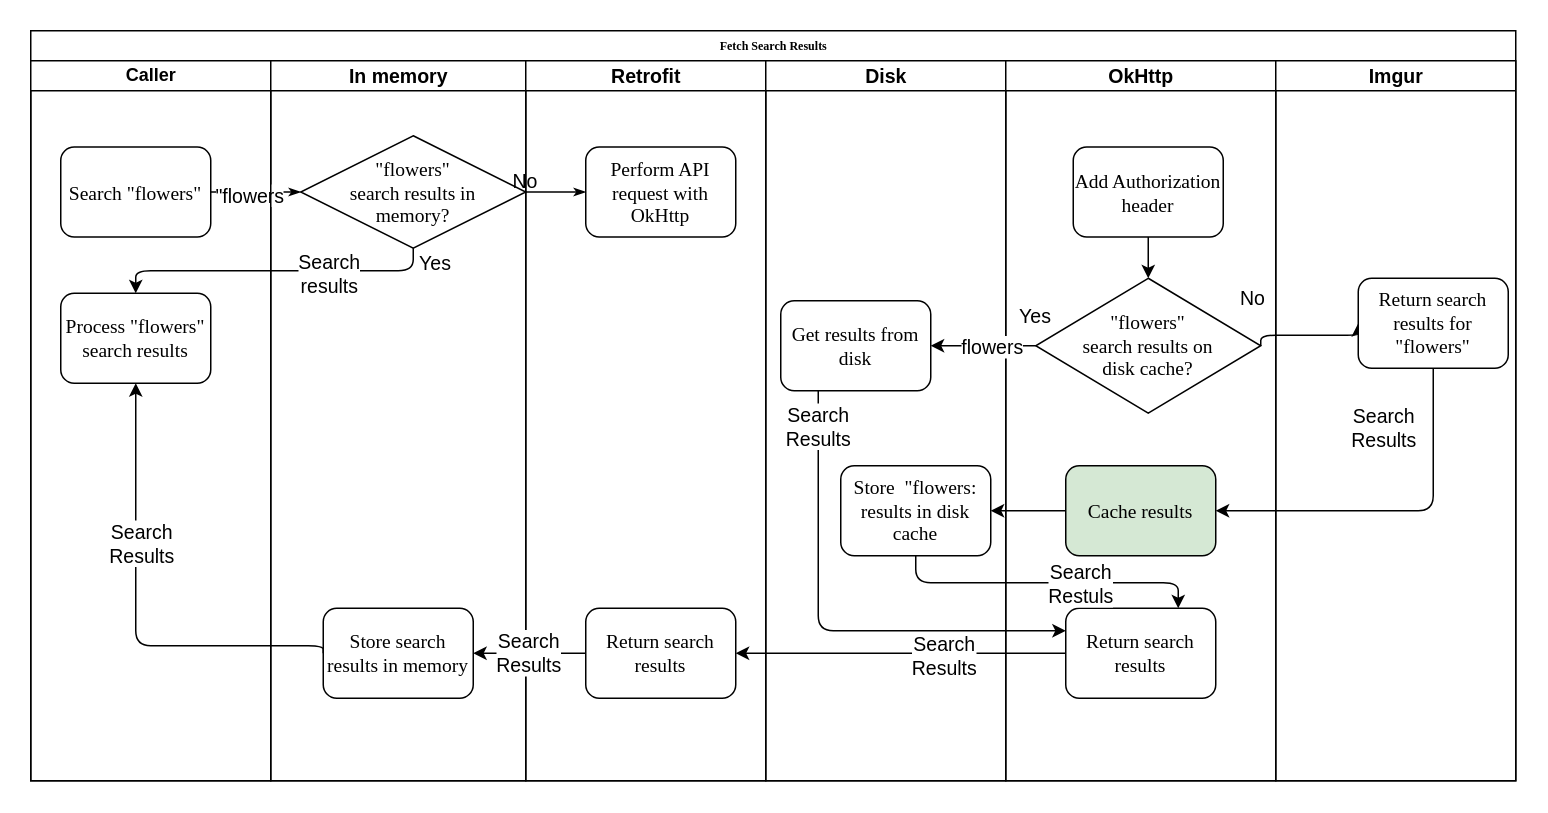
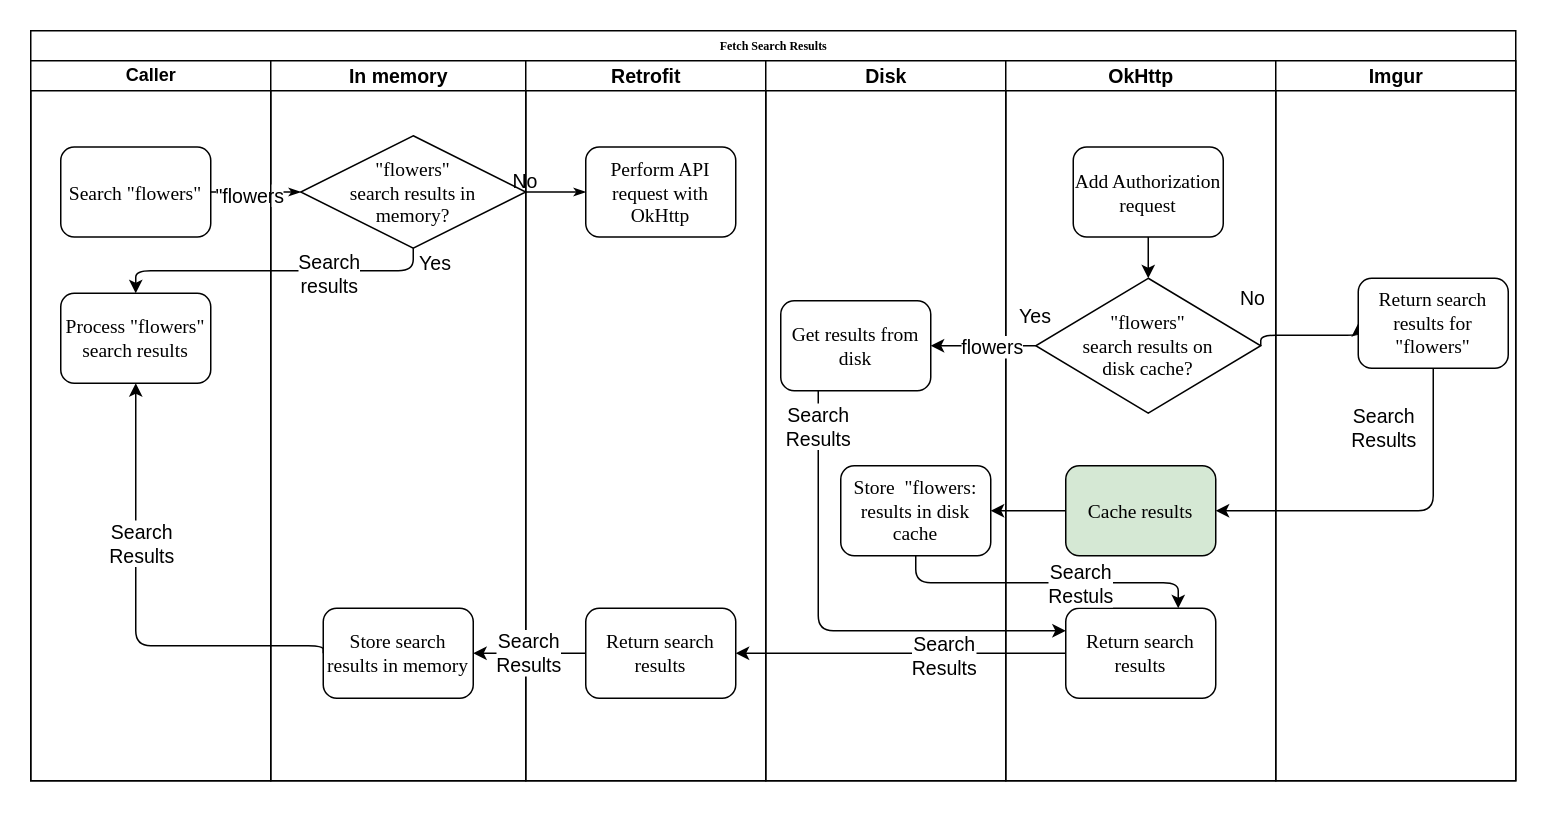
- <mxCell id="22" value="Add Authorization header" style="rounded=1;whiteSpace=wrap;html=1;shadow=0;labelBackgroundColor=none;strokeWidth=1;fontFamily=Verdana;fontSize=13;align=center;" vertex="1" parent="19"><mxGeometry x="45" y="57.5" width="100" height="60" as="geometry" /></mxCell>
+ <mxCell id="22" value="Add Authorization request" style="rounded=1;whiteSpace=wrap;html=1;shadow=0;labelBackgroundColor=none;strokeWidth=1;fontFamily=Verdana;fontSize=13;align=center;" vertex="1" parent="19"><mxGeometry x="45" y="57.5" width="100" height="60" as="geometry" /></mxCell>
